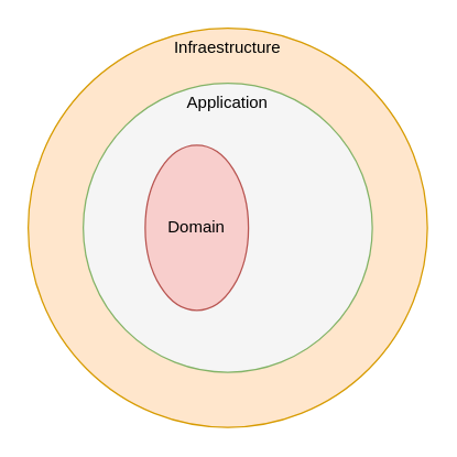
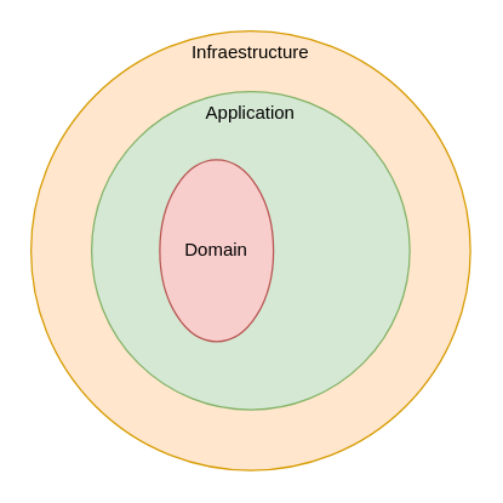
- <mxCell id="4" value="Application" style="ellipse;whiteSpace=wrap;html=1;aspect=fixed;fillColor=#f5f5f5;strokeColor=#82b366;verticalAlign=top;" vertex="1" parent="2"><mxGeometry x="40" y="40" width="210" height="210" as="geometry" /></mxCell>
+ <mxCell id="4" value="Application" style="ellipse;whiteSpace=wrap;html=1;aspect=fixed;fillColor=#d5e8d4;strokeColor=#82b366;verticalAlign=top;" vertex="1" parent="2"><mxGeometry x="40" y="40" width="210" height="210" as="geometry" /></mxCell>
